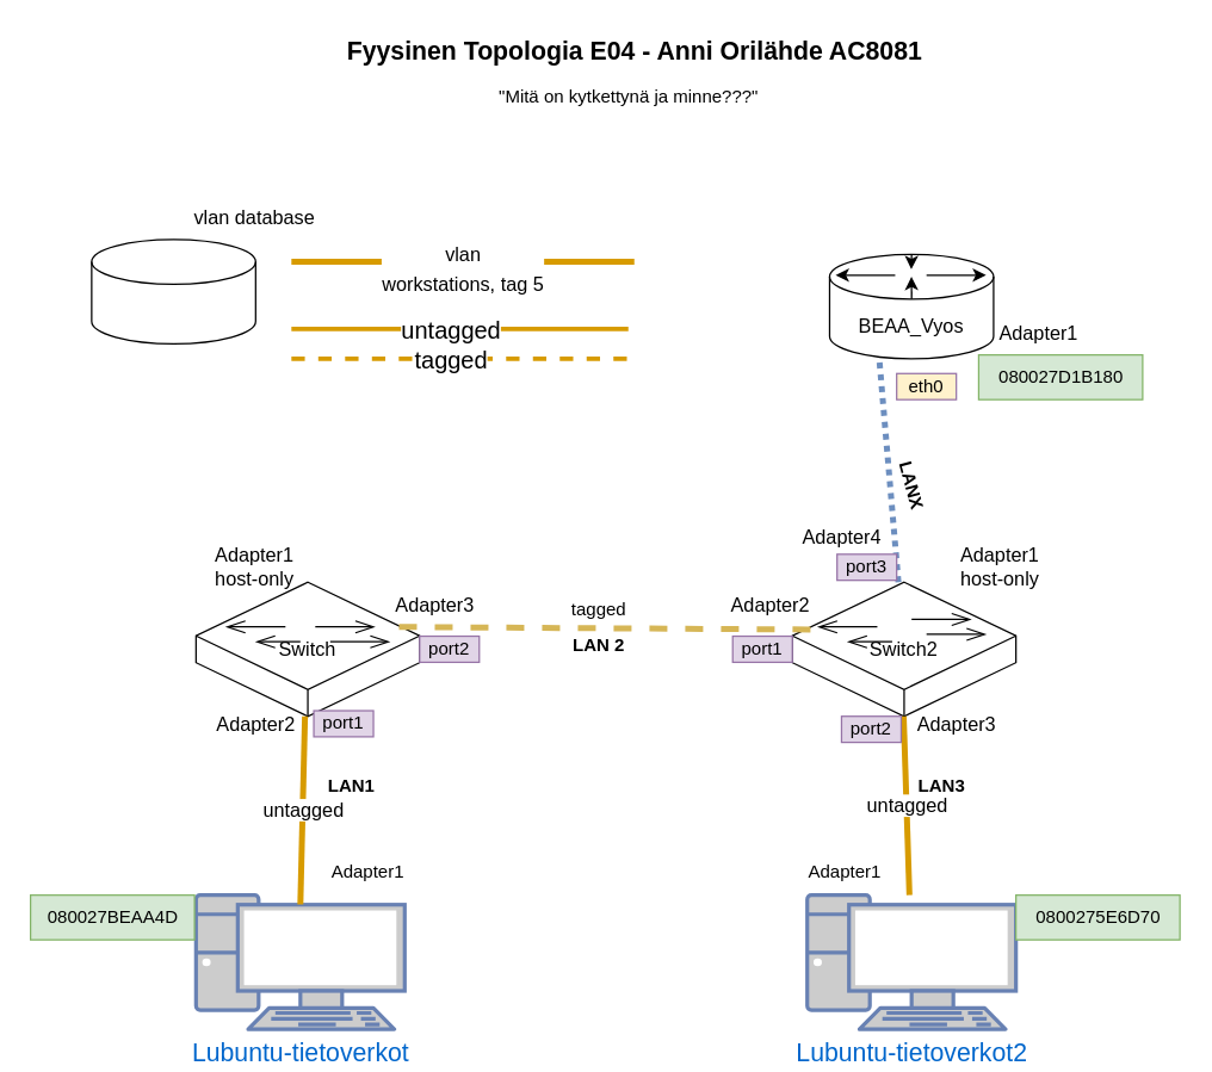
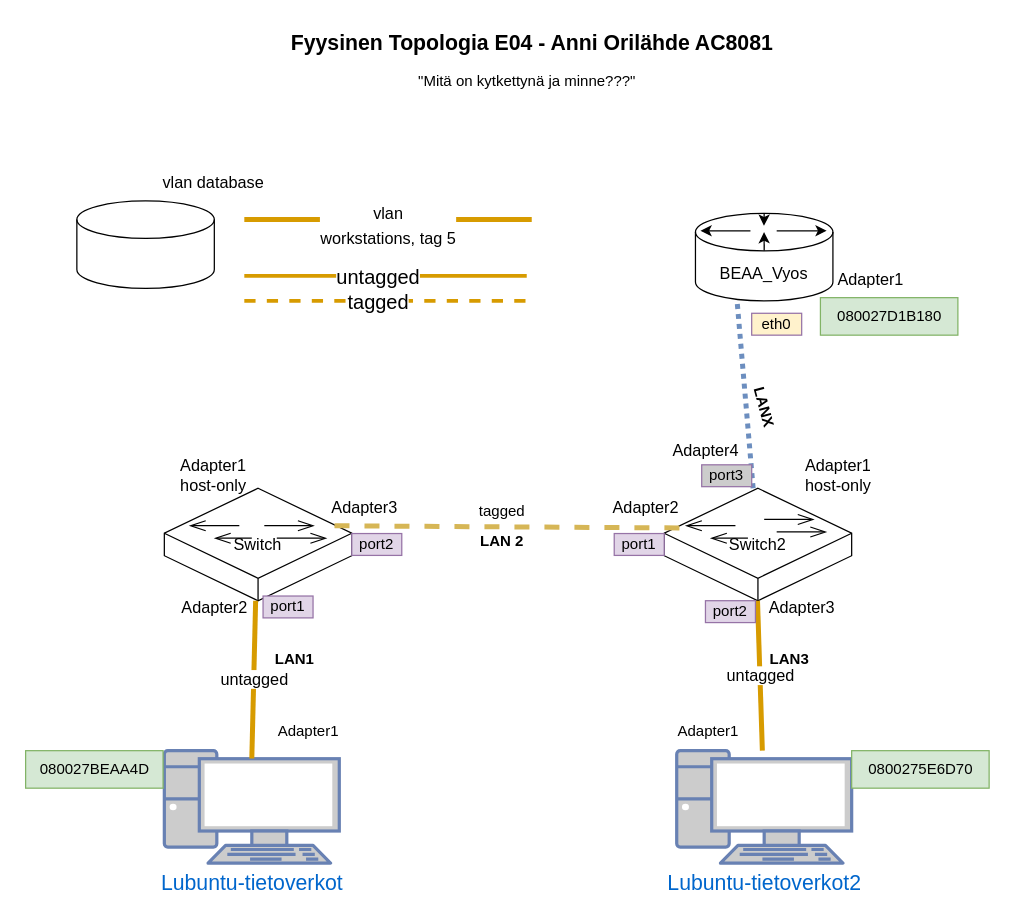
- <mxCell id="46" value="port3" style="rounded=0;whiteSpace=wrap;html=1;labelBackgroundColor=none;fontSize=12;labelBorderColor=none;fillColor=#e1d5e7;strokeColor=#9673a6;" parent="1" vertex="1"><mxGeometry x="561" y="371.25" width="40" height="17.5" as="geometry" /></mxCell>
+ <mxCell id="46" value="port3" style="rounded=0;whiteSpace=wrap;html=1;labelBackgroundColor=none;fontSize=12;labelBorderColor=none;fillColor=#cccccc;strokeColor=#9673a6;" parent="1" vertex="1"><mxGeometry x="561" y="371.25" width="40" height="17.5" as="geometry" /></mxCell>
